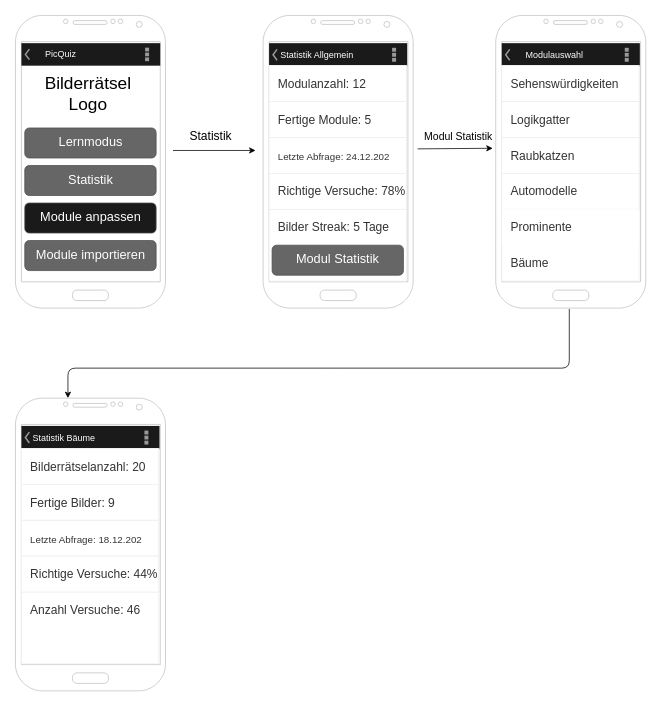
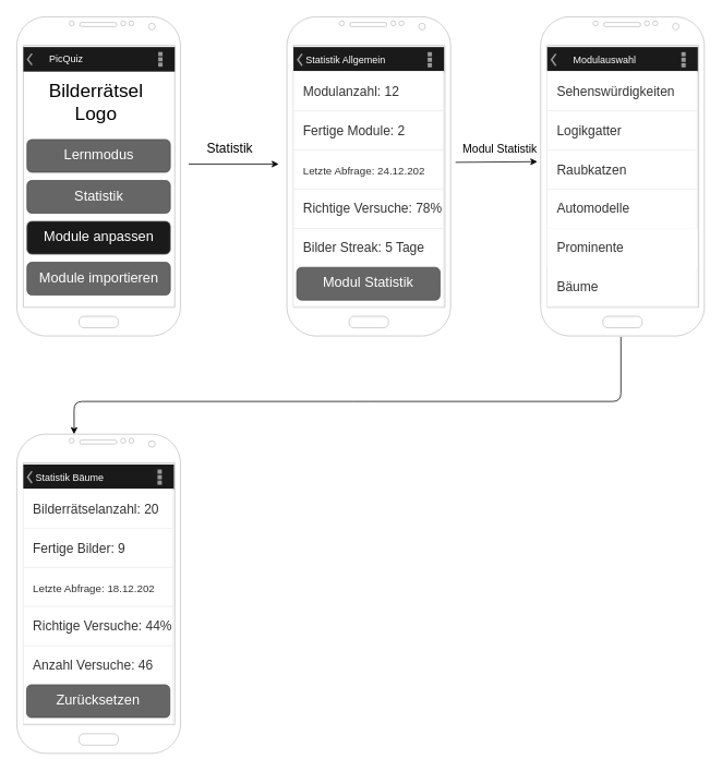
- <mxCell id="20" value="Fertige Module: 5" style="strokeColor=inherit;fillColor=inherit;gradientColor=inherit;strokeWidth=1;html=1;shadow=0;dashed=0;shape=mxgraph.android.rrect;rSize=0;align=left;spacingLeft=10;fontSize=16;fontColor=#333333;" parent="18" vertex="1"><mxGeometry y="47.833" width="183" height="47.833" as="geometry" /></mxCell>
+ <mxCell id="20" value="Fertige Module: 2" style="strokeColor=inherit;fillColor=inherit;gradientColor=inherit;strokeWidth=1;html=1;shadow=0;dashed=0;shape=mxgraph.android.rrect;rSize=0;align=left;spacingLeft=10;fontSize=16;fontColor=#333333;" parent="18" vertex="1"><mxGeometry y="47.833" width="183" height="47.833" as="geometry" /></mxCell>
+ <mxCell id="53" value="Zurücksetzen" style="rounded=1;html=1;shadow=0;dashed=0;whiteSpace=wrap;fontSize=17;fillColor=#666666;align=center;strokeColor=#4D4D4D;fontColor=#ffffff;" vertex="1" parent="43"><mxGeometry x="4" y="239.17" width="175" height="40" as="geometry" /></mxCell>
